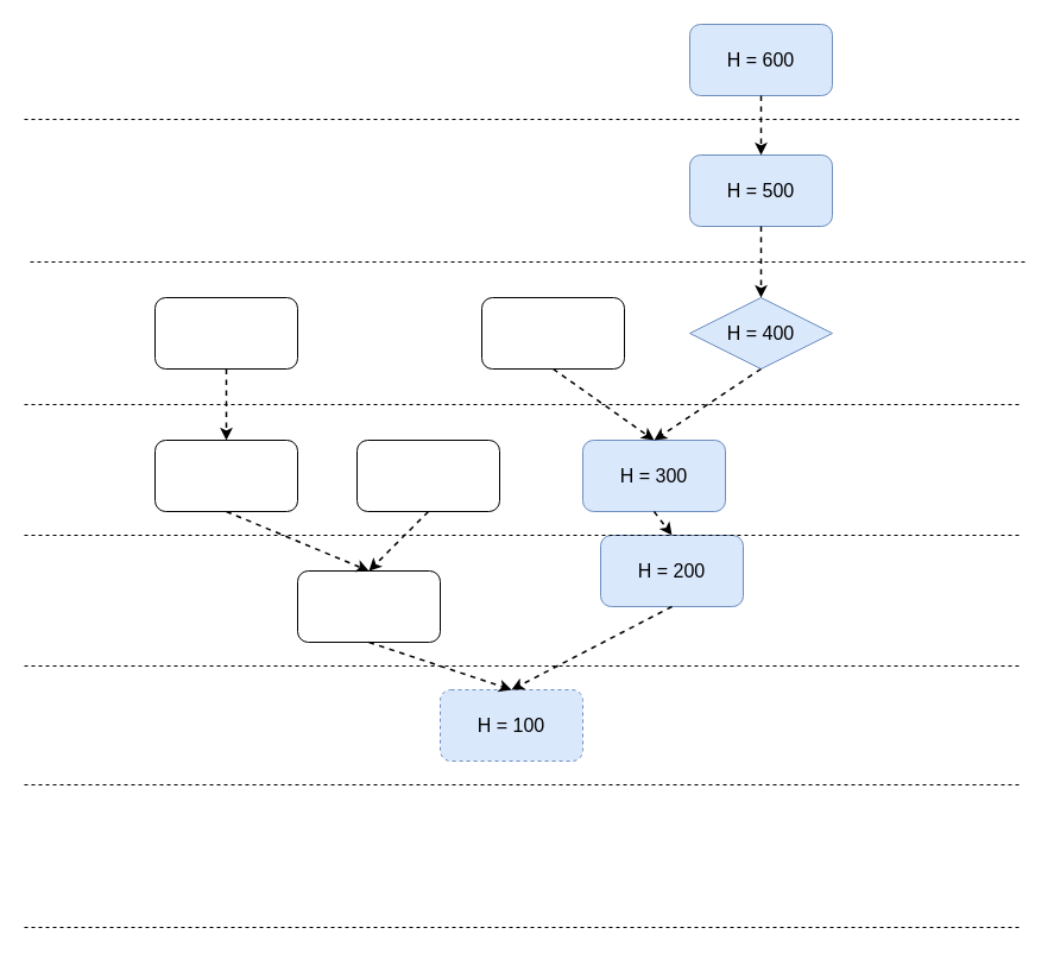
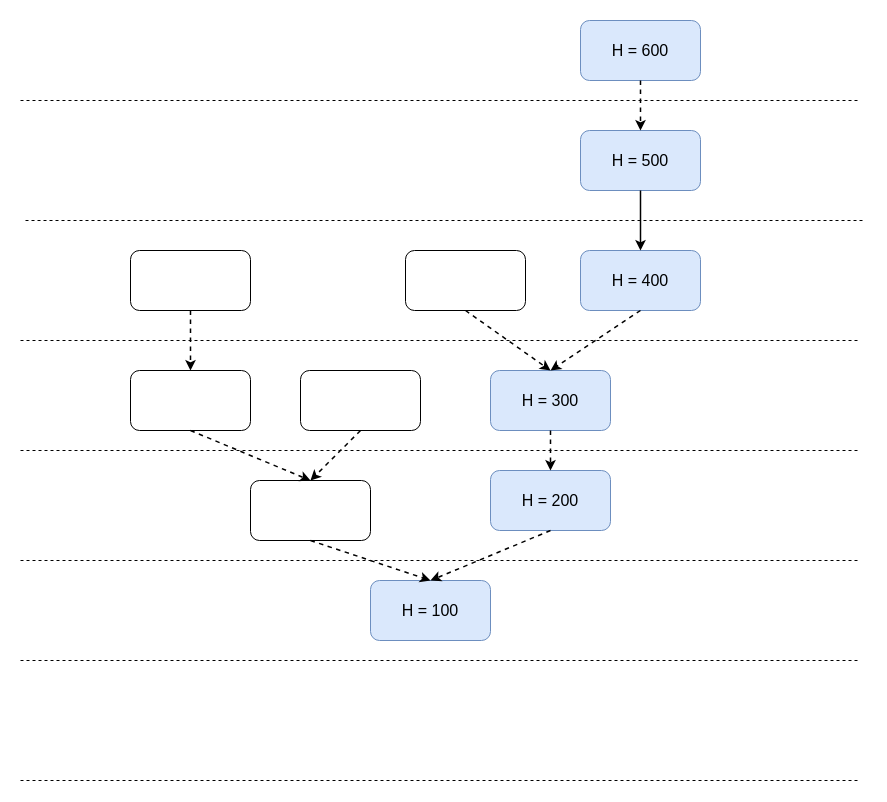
- <mxCell id="21" value="" style="endArrow=classic;html=1;rounded=0;fontSize=16;strokeWidth=1.5;dashed=1;exitX=0.5;exitY=1;exitDx=0;exitDy=0;entryX=0.5;entryY=0;entryDx=0;entryDy=0;" edge="1" parent="1" source="11" target="10"><mxGeometry width="50" height="50" relative="1" as="geometry"><mxPoint x="650" y="320" as="sourcePoint" /><mxPoint x="560" y="380" as="targetPoint" /></mxGeometry></mxCell>
+ <mxCell id="21" value="" style="endArrow=classic;html=1;rounded=0;fontSize=16;strokeWidth=1.5;dashed=0;exitX=0.5;exitY=1;exitDx=0;exitDy=0;entryX=0.5;entryY=0;entryDx=0;entryDy=0;" edge="1" parent="1" source="11" target="10"><mxGeometry width="50" height="50" relative="1" as="geometry"><mxPoint x="650" y="320" as="sourcePoint" /><mxPoint x="560" y="380" as="targetPoint" /></mxGeometry></mxCell>
- <mxCell id="10" value="H = 400" style="rhombus;whiteSpace=wrap;html=1;fontSize=16;fillColor=#dae8fc;strokeColor=#6c8ebf;" vertex="1" parent="1"><mxGeometry x="580" y="250" width="120" height="60" as="geometry" /></mxCell>
+ <mxCell id="10" value="H = 400" style="rounded=1;whiteSpace=wrap;html=1;fontSize=16;fillColor=#dae8fc;strokeColor=#6c8ebf;" vertex="1" parent="1"><mxGeometry x="580" y="250" width="120" height="60" as="geometry" /></mxCell>
- <mxCell id="3" value="H = 200" style="rounded=1;whiteSpace=wrap;html=1;fontSize=16;fillColor=#dae8fc;strokeColor=#6c8ebf;" vertex="1" parent="1"><mxGeometry x="505" y="450" width="120" height="60" as="geometry" /></mxCell>
+ <mxCell id="3" value="H = 200" style="rounded=1;whiteSpace=wrap;html=1;fontSize=16;fillColor=#dae8fc;strokeColor=#6c8ebf;" vertex="1" parent="1"><mxGeometry x="490" y="470" width="120" height="60" as="geometry" /></mxCell>
- <mxCell id="2" value="H = 100" style="rounded=1;whiteSpace=wrap;html=1;fontSize=16;fillColor=#dae8fc;strokeColor=#6c8ebf;dashed=1;" vertex="1" parent="1"><mxGeometry x="370" y="580" width="120" height="60" as="geometry" /></mxCell>
+ <mxCell id="2" value="H = 100" style="rounded=1;whiteSpace=wrap;html=1;fontSize=16;fillColor=#dae8fc;strokeColor=#6c8ebf;" vertex="1" parent="1"><mxGeometry x="370" y="580" width="120" height="60" as="geometry" /></mxCell>
